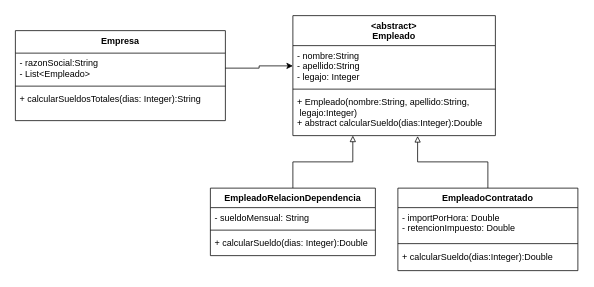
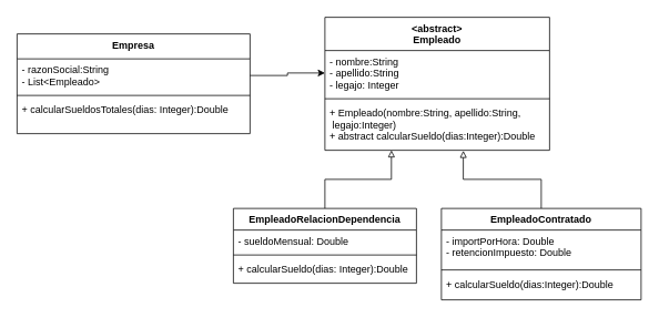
- <mxCell id="9" value="+ calcularSueldosTotales(dias: Integer):String" style="text;strokeColor=none;fillColor=none;align=left;verticalAlign=top;spacingLeft=4;spacingRight=4;overflow=hidden;rotatable=0;points=[[0,0.5],[1,0.5]];portConstraint=eastwest;" vertex="1" parent="6"><mxGeometry y="78" width="280" height="42" as="geometry" /></mxCell>
+ <mxCell id="9" value="+ calcularSueldosTotales(dias: Integer):Double" style="text;strokeColor=none;fillColor=none;align=left;verticalAlign=top;spacingLeft=4;spacingRight=4;overflow=hidden;rotatable=0;points=[[0,0.5],[1,0.5]];portConstraint=eastwest;" vertex="1" parent="6"><mxGeometry y="78" width="280" height="42" as="geometry" /></mxCell>
- <mxCell id="12" value="- sueldoMensual: String" style="text;strokeColor=none;fillColor=none;align=left;verticalAlign=top;spacingLeft=4;spacingRight=4;overflow=hidden;rotatable=0;points=[[0,0.5],[1,0.5]];portConstraint=eastwest;" vertex="1" parent="11"><mxGeometry y="26" width="220" height="26" as="geometry" /></mxCell>
+ <mxCell id="12" value="- sueldoMensual: Double" style="text;strokeColor=none;fillColor=none;align=left;verticalAlign=top;spacingLeft=4;spacingRight=4;overflow=hidden;rotatable=0;points=[[0,0.5],[1,0.5]];portConstraint=eastwest;" vertex="1" parent="11"><mxGeometry y="26" width="220" height="26" as="geometry" /></mxCell>
